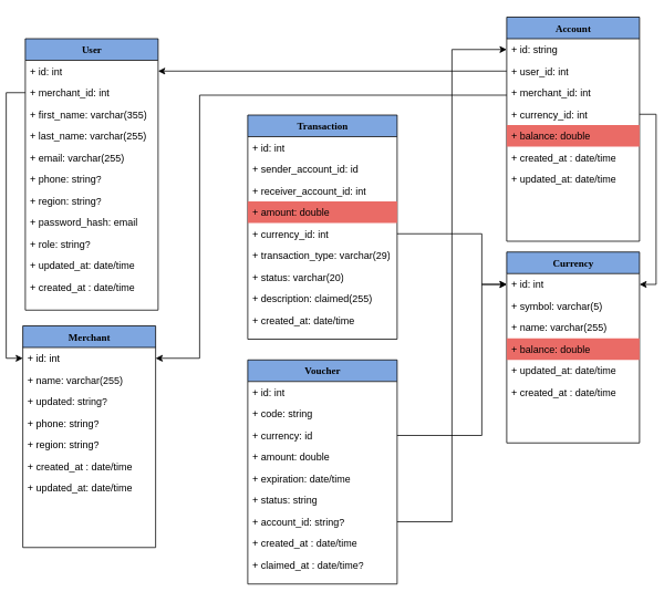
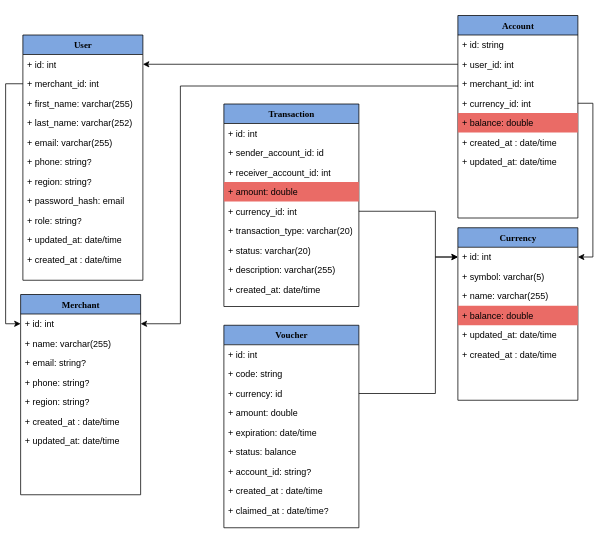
- <mxCell id="5" value="+ first_name: varchar(355)" style="text;html=1;strokeColor=none;fillColor=none;align=left;verticalAlign=top;spacingLeft=4;spacingRight=4;whiteSpace=wrap;overflow=hidden;rotatable=0;points=[[0,0.5],[1,0.5]];portConstraint=eastwest;" parent="2" vertex="1"><mxGeometry y="78" width="160" height="26" as="geometry" /></mxCell>
+ <mxCell id="5" value="+ first_name: varchar(255)" style="text;html=1;strokeColor=none;fillColor=none;align=left;verticalAlign=top;spacingLeft=4;spacingRight=4;whiteSpace=wrap;overflow=hidden;rotatable=0;points=[[0,0.5],[1,0.5]];portConstraint=eastwest;" parent="2" vertex="1"><mxGeometry y="78" width="160" height="26" as="geometry" /></mxCell>
- <mxCell id="6" value="+ last_name: varchar(255)" style="text;html=1;strokeColor=none;fillColor=none;align=left;verticalAlign=top;spacingLeft=4;spacingRight=4;whiteSpace=wrap;overflow=hidden;rotatable=0;points=[[0,0.5],[1,0.5]];portConstraint=eastwest;" parent="2" vertex="1"><mxGeometry y="104" width="160" height="26" as="geometry" /></mxCell>
+ <mxCell id="6" value="+ last_name: varchar(252)" style="text;html=1;strokeColor=none;fillColor=none;align=left;verticalAlign=top;spacingLeft=4;spacingRight=4;whiteSpace=wrap;overflow=hidden;rotatable=0;points=[[0,0.5],[1,0.5]];portConstraint=eastwest;" parent="2" vertex="1"><mxGeometry y="104" width="160" height="26" as="geometry" /></mxCell>
- <mxCell id="45" value="+ transaction_type: varchar(29)" style="text;html=1;strokeColor=none;fillColor=none;align=left;verticalAlign=top;spacingLeft=4;spacingRight=4;whiteSpace=wrap;overflow=hidden;rotatable=0;points=[[0,0.5],[1,0.5]];portConstraint=eastwest;" parent="39" vertex="1"><mxGeometry y="156" width="180" height="26" as="geometry" /></mxCell>
+ <mxCell id="45" value="+ transaction_type: varchar(20)" style="text;html=1;strokeColor=none;fillColor=none;align=left;verticalAlign=top;spacingLeft=4;spacingRight=4;whiteSpace=wrap;overflow=hidden;rotatable=0;points=[[0,0.5],[1,0.5]];portConstraint=eastwest;" parent="39" vertex="1"><mxGeometry y="156" width="180" height="26" as="geometry" /></mxCell>
- <mxCell id="63" style="edgeStyle=orthogonalEdgeStyle;rounded=0;orthogonalLoop=1;jettySize=auto;html=1;" edge="1" parent="1" source="36" target="22"><mxGeometry relative="1" as="geometry" /></mxCell>
- <mxCell id="47" value="+ description: claimed(255)" style="text;html=1;strokeColor=none;fillColor=none;align=left;verticalAlign=top;spacingLeft=4;spacingRight=4;whiteSpace=wrap;overflow=hidden;rotatable=0;points=[[0,0.5],[1,0.5]];portConstraint=eastwest;" vertex="1" parent="39"><mxGeometry y="208" width="180" height="26" as="geometry" /></mxCell>
+ <mxCell id="47" value="+ description: varchar(255)" style="text;html=1;strokeColor=none;fillColor=none;align=left;verticalAlign=top;spacingLeft=4;spacingRight=4;whiteSpace=wrap;overflow=hidden;rotatable=0;points=[[0,0.5],[1,0.5]];portConstraint=eastwest;" vertex="1" parent="39"><mxGeometry y="208" width="180" height="26" as="geometry" /></mxCell>
- <mxCell id="55" value="+ updated: string?" style="text;html=1;strokeColor=none;fillColor=none;align=left;verticalAlign=top;spacingLeft=4;spacingRight=4;whiteSpace=wrap;overflow=hidden;rotatable=0;points=[[0,0.5],[1,0.5]];portConstraint=eastwest;" parent="52" vertex="1"><mxGeometry y="78" width="160" height="26" as="geometry" /></mxCell>
+ <mxCell id="55" value="+ email: string?" style="text;html=1;strokeColor=none;fillColor=none;align=left;verticalAlign=top;spacingLeft=4;spacingRight=4;whiteSpace=wrap;overflow=hidden;rotatable=0;points=[[0,0.5],[1,0.5]];portConstraint=eastwest;" parent="52" vertex="1"><mxGeometry y="78" width="160" height="26" as="geometry" /></mxCell>
- <mxCell id="35" value="+ status: string" style="text;html=1;strokeColor=none;fillColor=none;align=left;verticalAlign=top;spacingLeft=4;spacingRight=4;whiteSpace=wrap;overflow=hidden;rotatable=0;points=[[0,0.5],[1,0.5]];portConstraint=eastwest;" parent="29" vertex="1"><mxGeometry y="156" width="180" height="26" as="geometry" /></mxCell>
+ <mxCell id="35" value="+ status: balance" style="text;html=1;strokeColor=none;fillColor=none;align=left;verticalAlign=top;spacingLeft=4;spacingRight=4;whiteSpace=wrap;overflow=hidden;rotatable=0;points=[[0,0.5],[1,0.5]];portConstraint=eastwest;" parent="29" vertex="1"><mxGeometry y="156" width="180" height="26" as="geometry" /></mxCell>
